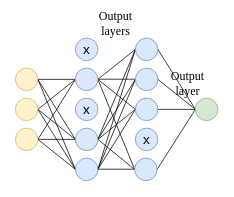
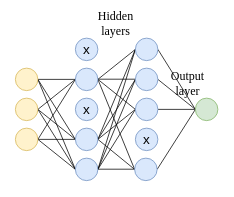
- <mxCell id="27" value="&lt;div style=&quot;font-size: 16px&quot;&gt;&lt;font style=&quot;font-size: 16px&quot;&gt;Output&lt;br&gt;&lt;/font&gt;&lt;/div&gt;&lt;div style=&quot;font-size: 16px&quot;&gt;&lt;font style=&quot;font-size: 16px&quot;&gt;layers&lt;br&gt;&lt;/font&gt;&lt;/div&gt;" style="text;html=1;strokeColor=none;fillColor=none;align=center;verticalAlign=middle;whiteSpace=wrap;rounded=0;fontFamily=lmodern;" parent="1" vertex="1"><mxGeometry x="129" y="20" width="50" height="20" as="geometry" /></mxCell>
+ <mxCell id="27" value="&lt;div style=&quot;font-size: 16px&quot;&gt;&lt;font style=&quot;font-size: 16px&quot;&gt;Hidden&lt;br&gt;&lt;/font&gt;&lt;/div&gt;&lt;div style=&quot;font-size: 16px&quot;&gt;&lt;font style=&quot;font-size: 16px&quot;&gt;layers&lt;br&gt;&lt;/font&gt;&lt;/div&gt;" style="text;html=1;strokeColor=none;fillColor=none;align=center;verticalAlign=middle;whiteSpace=wrap;rounded=0;fontFamily=lmodern;" parent="1" vertex="1"><mxGeometry x="129" y="20" width="50" height="20" as="geometry" /></mxCell>
